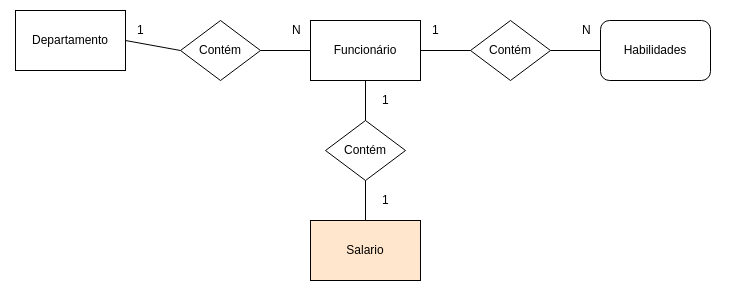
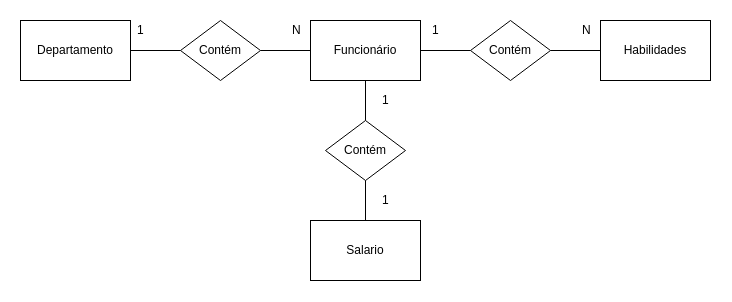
- <mxCell id="2" value="Departamento" style="rounded=0;whiteSpace=wrap;html=1;" vertex="1" parent="1"><mxGeometry x="15" y="10" width="110" height="60" as="geometry" /></mxCell>
+ <mxCell id="2" value="Departamento" style="rounded=0;whiteSpace=wrap;html=1;" vertex="1" parent="1"><mxGeometry x="20" y="20" width="110" height="60" as="geometry" /></mxCell>
- <mxCell id="6" value="Habilidades" style="whiteSpace=wrap;html=1;rounded=1;" vertex="1" parent="1"><mxGeometry x="600" y="20" width="110" height="60" as="geometry" /></mxCell>
+ <mxCell id="6" value="Habilidades" style="rounded=0;whiteSpace=wrap;html=1;" vertex="1" parent="1"><mxGeometry x="600" y="20" width="110" height="60" as="geometry" /></mxCell>
- <mxCell id="16" value="Salario" style="rounded=0;whiteSpace=wrap;html=1;fillColor=#ffe6cc;" vertex="1" parent="1"><mxGeometry x="310" y="220" width="110" height="60" as="geometry" /></mxCell>
+ <mxCell id="16" value="Salario" style="rounded=0;whiteSpace=wrap;html=1;" vertex="1" parent="1"><mxGeometry x="310" y="220" width="110" height="60" as="geometry" /></mxCell>
